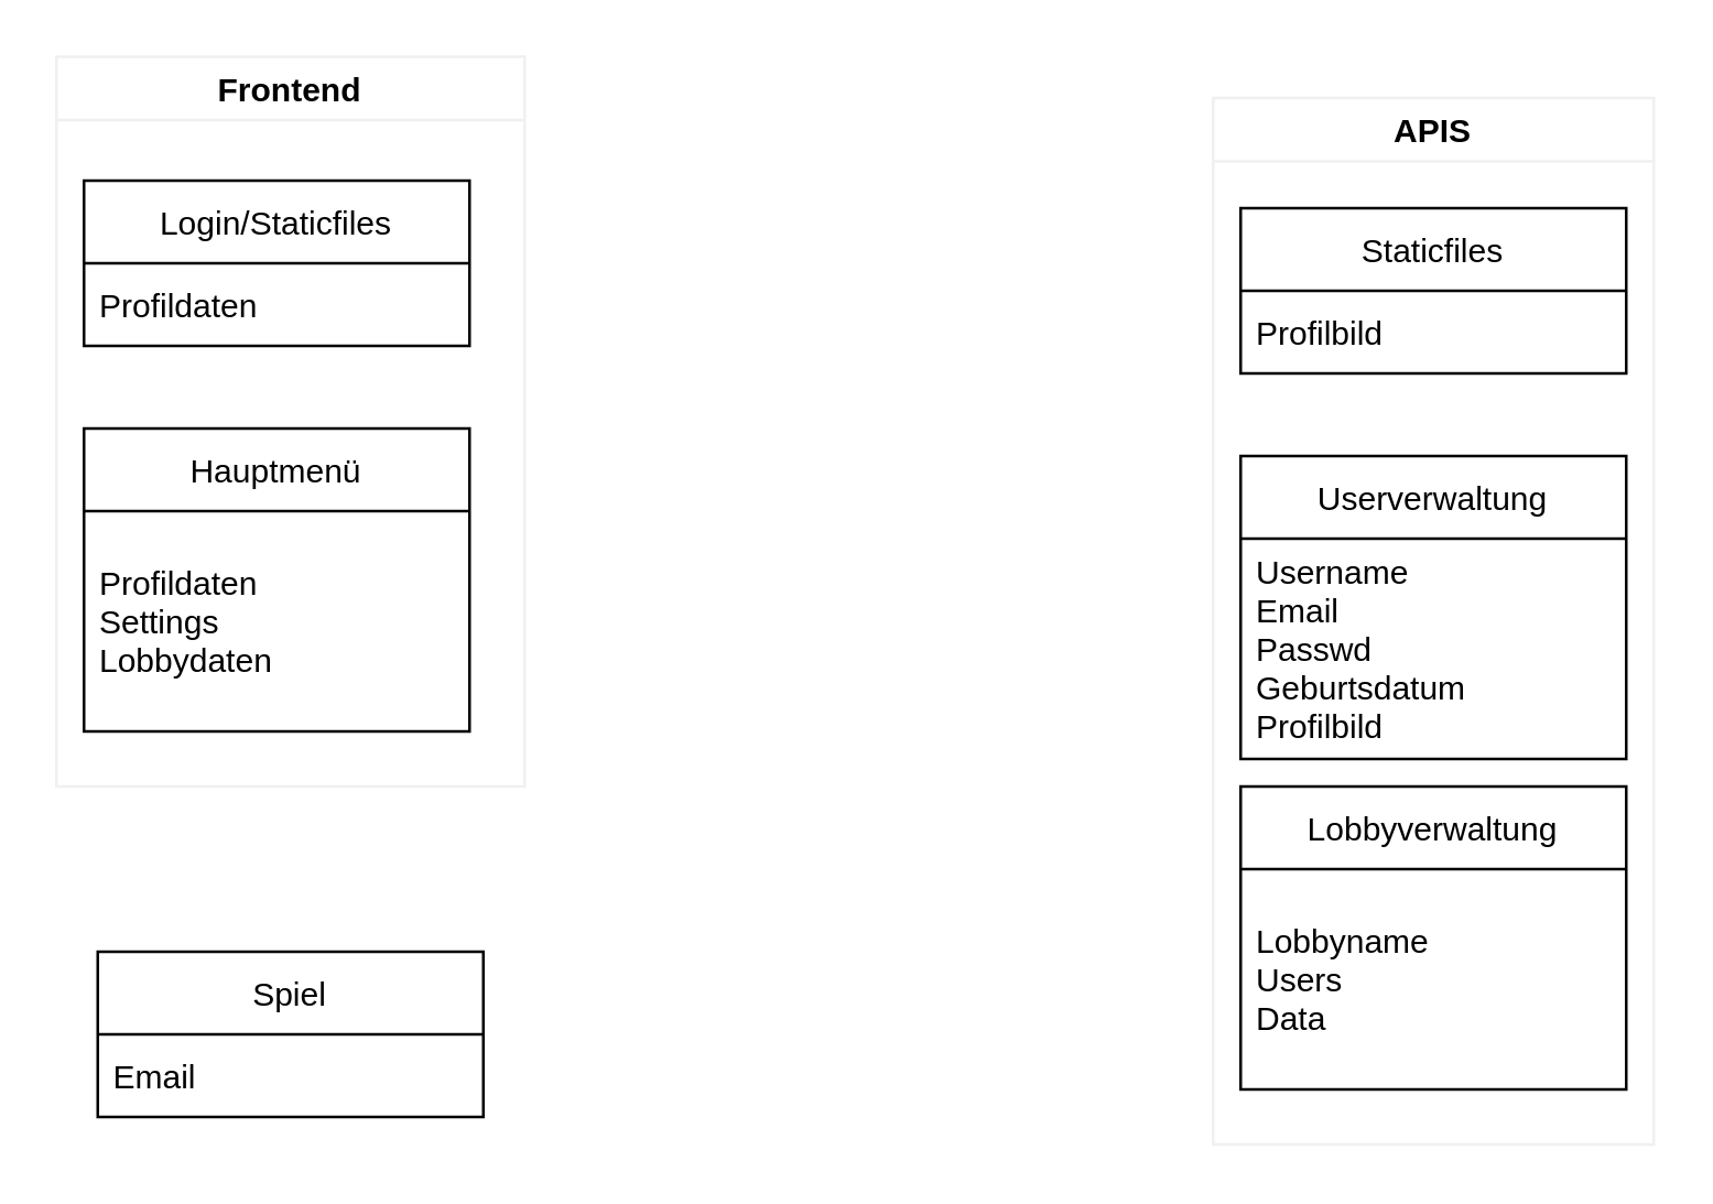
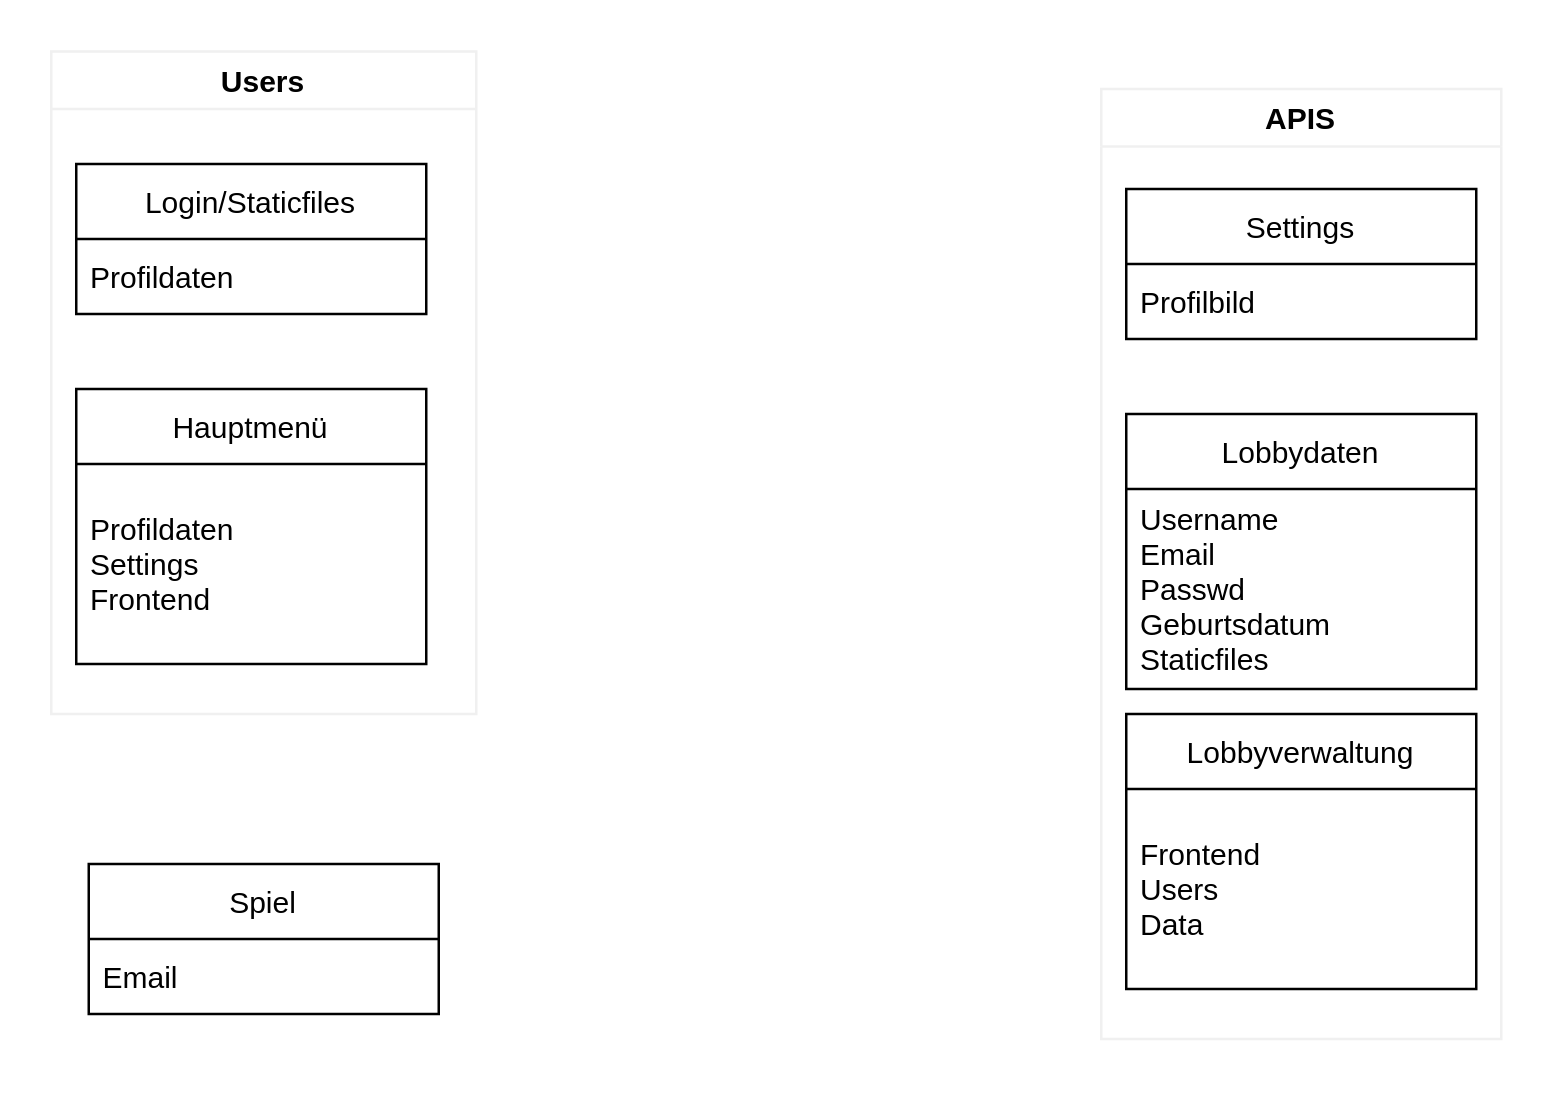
- <mxCell id="15" value="Frontend" style="swimlane;strokeColor=#F0F0F0;fillColor=none;" vertex="1" parent="1"><mxGeometry x="20" y="20" width="170" height="265" as="geometry" /></mxCell>
+ <mxCell id="15" value="Users" style="swimlane;strokeColor=#F0F0F0;fillColor=none;" vertex="1" parent="1"><mxGeometry x="20" y="20" width="170" height="265" as="geometry" /></mxCell>
- <mxCell id="8" value="Staticfiles" style="swimlane;fontStyle=0;childLayout=stackLayout;horizontal=1;startSize=30;horizontalStack=0;resizeParent=1;resizeParentMax=0;resizeLast=0;collapsible=1;marginBottom=0;" vertex="1" parent="1"><mxGeometry x="450" y="75" width="140" height="60" as="geometry"><mxRectangle x="-110" y="160" width="120" height="30" as="alternateBounds" /></mxGeometry></mxCell>
+ <mxCell id="8" value="Settings" style="swimlane;fontStyle=0;childLayout=stackLayout;horizontal=1;startSize=30;horizontalStack=0;resizeParent=1;resizeParentMax=0;resizeLast=0;collapsible=1;marginBottom=0;" vertex="1" parent="1"><mxGeometry x="450" y="75" width="140" height="60" as="geometry"><mxRectangle x="-110" y="160" width="120" height="30" as="alternateBounds" /></mxGeometry></mxCell>
- <mxCell id="2" value="Userverwaltung" style="swimlane;fontStyle=0;childLayout=stackLayout;horizontal=1;startSize=30;horizontalStack=0;resizeParent=1;resizeParentMax=0;resizeLast=0;collapsible=1;marginBottom=0;" vertex="1" parent="1"><mxGeometry x="450" y="165" width="140" height="110" as="geometry"><mxRectangle x="-110" y="160" width="120" height="30" as="alternateBounds" /></mxGeometry></mxCell>
+ <mxCell id="2" value="Lobbydaten" style="swimlane;fontStyle=0;childLayout=stackLayout;horizontal=1;startSize=30;horizontalStack=0;resizeParent=1;resizeParentMax=0;resizeLast=0;collapsible=1;marginBottom=0;" vertex="1" parent="1"><mxGeometry x="450" y="165" width="140" height="110" as="geometry"><mxRectangle x="-110" y="160" width="120" height="30" as="alternateBounds" /></mxGeometry></mxCell>
- <mxCell id="3" value="Username&#10;Email&#10;Passwd&#10;Geburtsdatum&#10;Profilbild" style="text;strokeColor=none;fillColor=none;align=left;verticalAlign=middle;spacingLeft=4;spacingRight=4;overflow=hidden;points=[[0,0.5],[1,0.5]];portConstraint=eastwest;rotatable=0;" vertex="1" parent="2"><mxGeometry y="30" width="140" height="80" as="geometry" /></mxCell>
+ <mxCell id="3" value="Username&#10;Email&#10;Passwd&#10;Geburtsdatum&#10;Staticfiles" style="text;strokeColor=none;fillColor=none;align=left;verticalAlign=middle;spacingLeft=4;spacingRight=4;overflow=hidden;points=[[0,0.5],[1,0.5]];portConstraint=eastwest;rotatable=0;" vertex="1" parent="2"><mxGeometry y="30" width="140" height="80" as="geometry" /></mxCell>
- <mxCell id="14" value="Profildaten&#10;Settings&#10;Lobbydaten" style="text;strokeColor=none;fillColor=none;align=left;verticalAlign=middle;spacingLeft=4;spacingRight=4;overflow=hidden;points=[[0,0.5],[1,0.5]];portConstraint=eastwest;rotatable=0;" vertex="1" parent="13"><mxGeometry y="30" width="140" height="80" as="geometry" /></mxCell>
+ <mxCell id="14" value="Profildaten&#10;Settings&#10;Frontend" style="text;strokeColor=none;fillColor=none;align=left;verticalAlign=middle;spacingLeft=4;spacingRight=4;overflow=hidden;points=[[0,0.5],[1,0.5]];portConstraint=eastwest;rotatable=0;" vertex="1" parent="13"><mxGeometry y="30" width="140" height="80" as="geometry" /></mxCell>
- <mxCell id="12" value="Lobbyname&#10;Users&#10;Data" style="text;strokeColor=none;fillColor=none;align=left;verticalAlign=middle;spacingLeft=4;spacingRight=4;overflow=hidden;points=[[0,0.5],[1,0.5]];portConstraint=eastwest;rotatable=0;" vertex="1" parent="11"><mxGeometry y="30" width="140" height="80" as="geometry" /></mxCell>
+ <mxCell id="12" value="Frontend&#10;Users&#10;Data" style="text;strokeColor=none;fillColor=none;align=left;verticalAlign=middle;spacingLeft=4;spacingRight=4;overflow=hidden;points=[[0,0.5],[1,0.5]];portConstraint=eastwest;rotatable=0;" vertex="1" parent="11"><mxGeometry y="30" width="140" height="80" as="geometry" /></mxCell>
